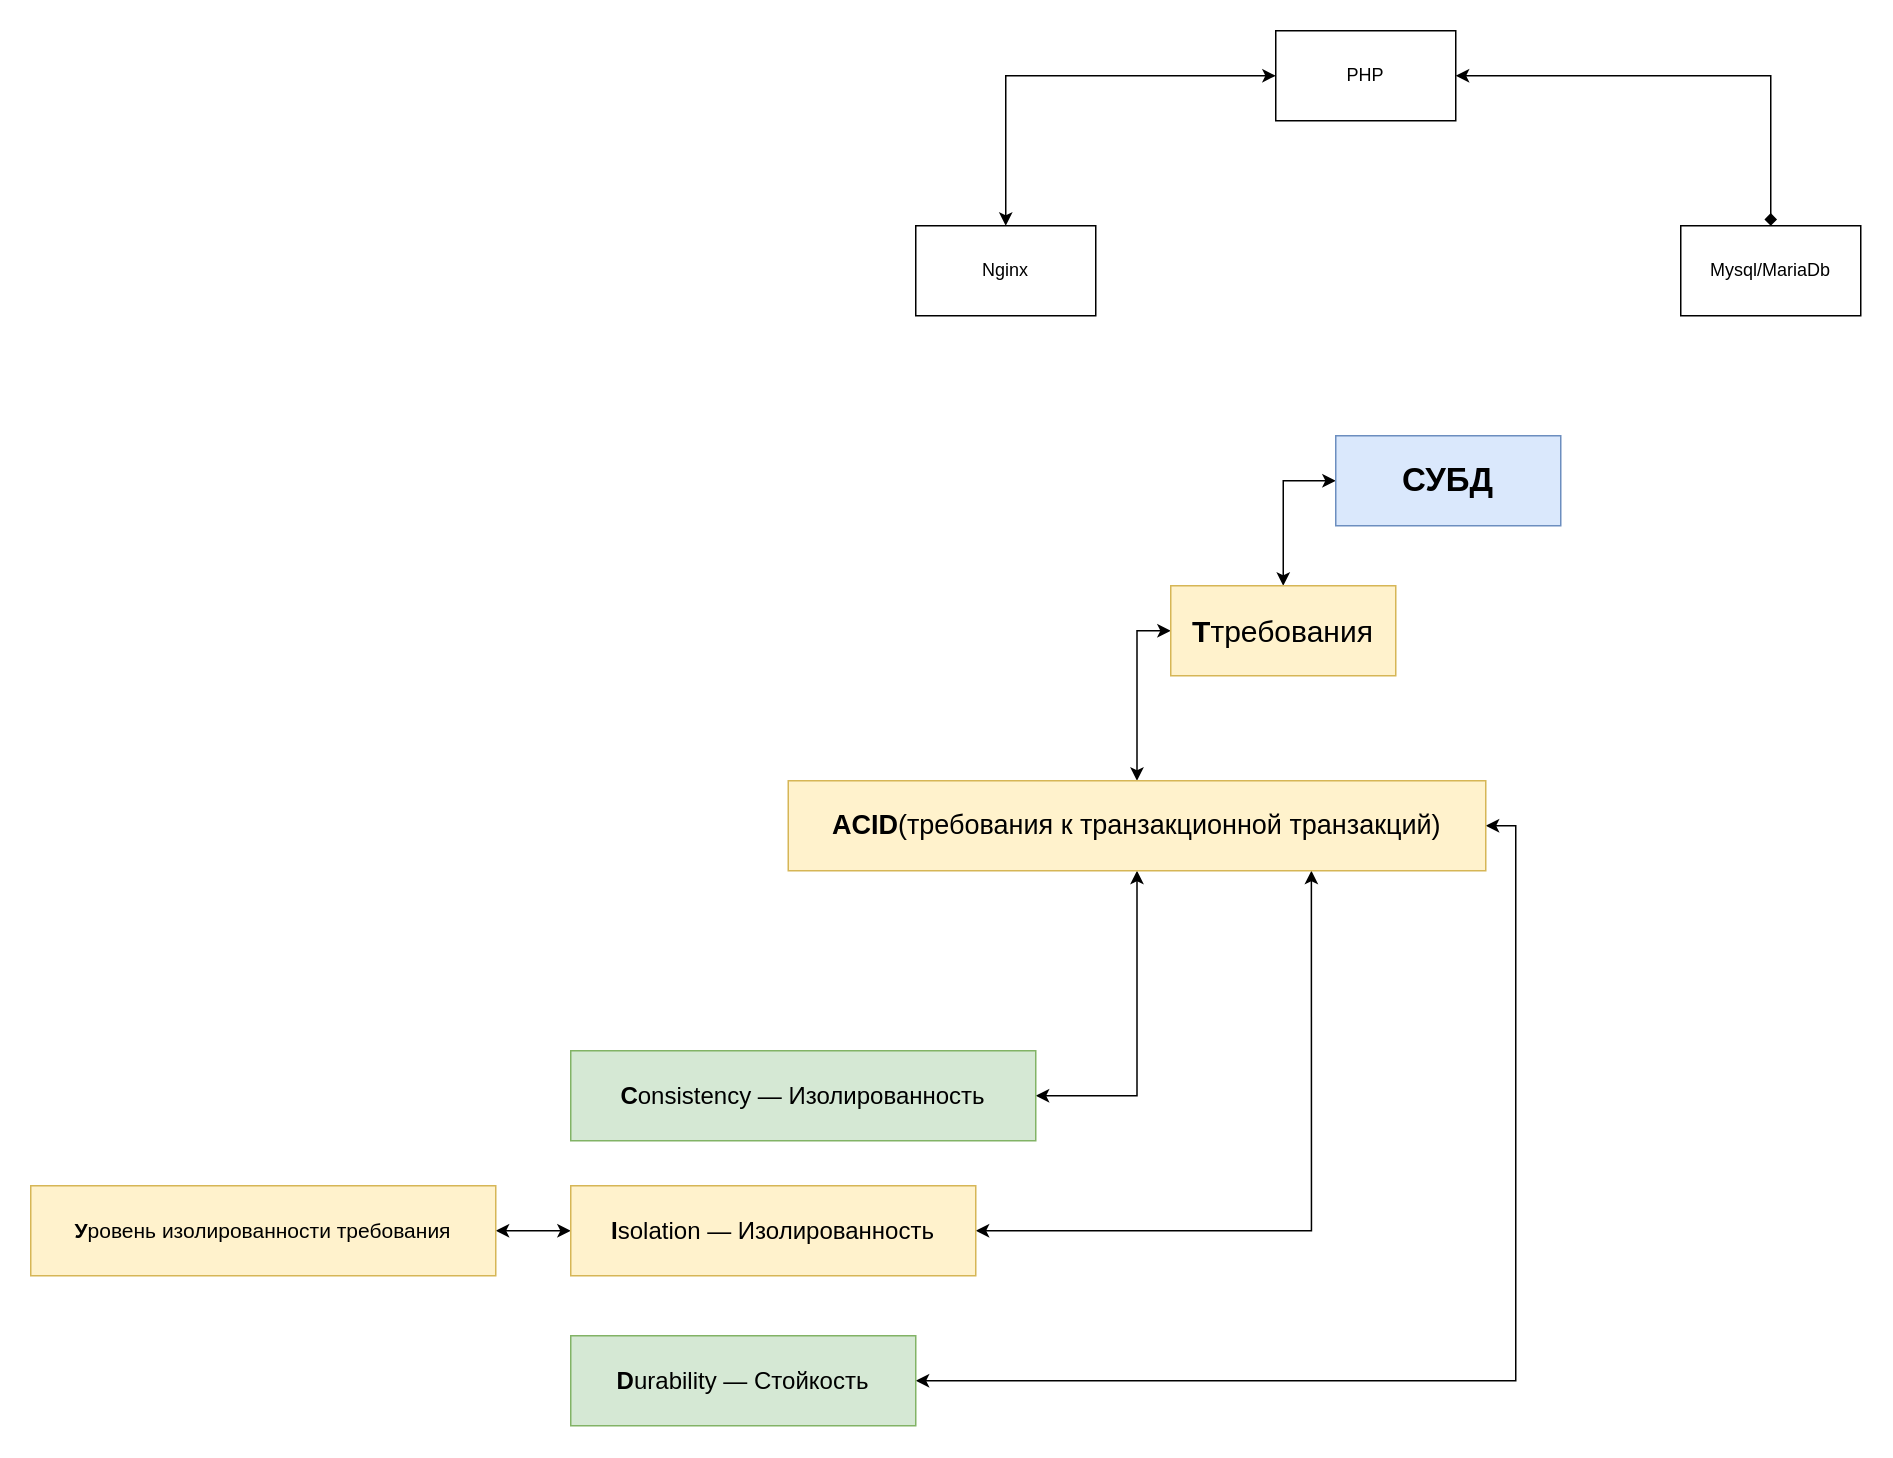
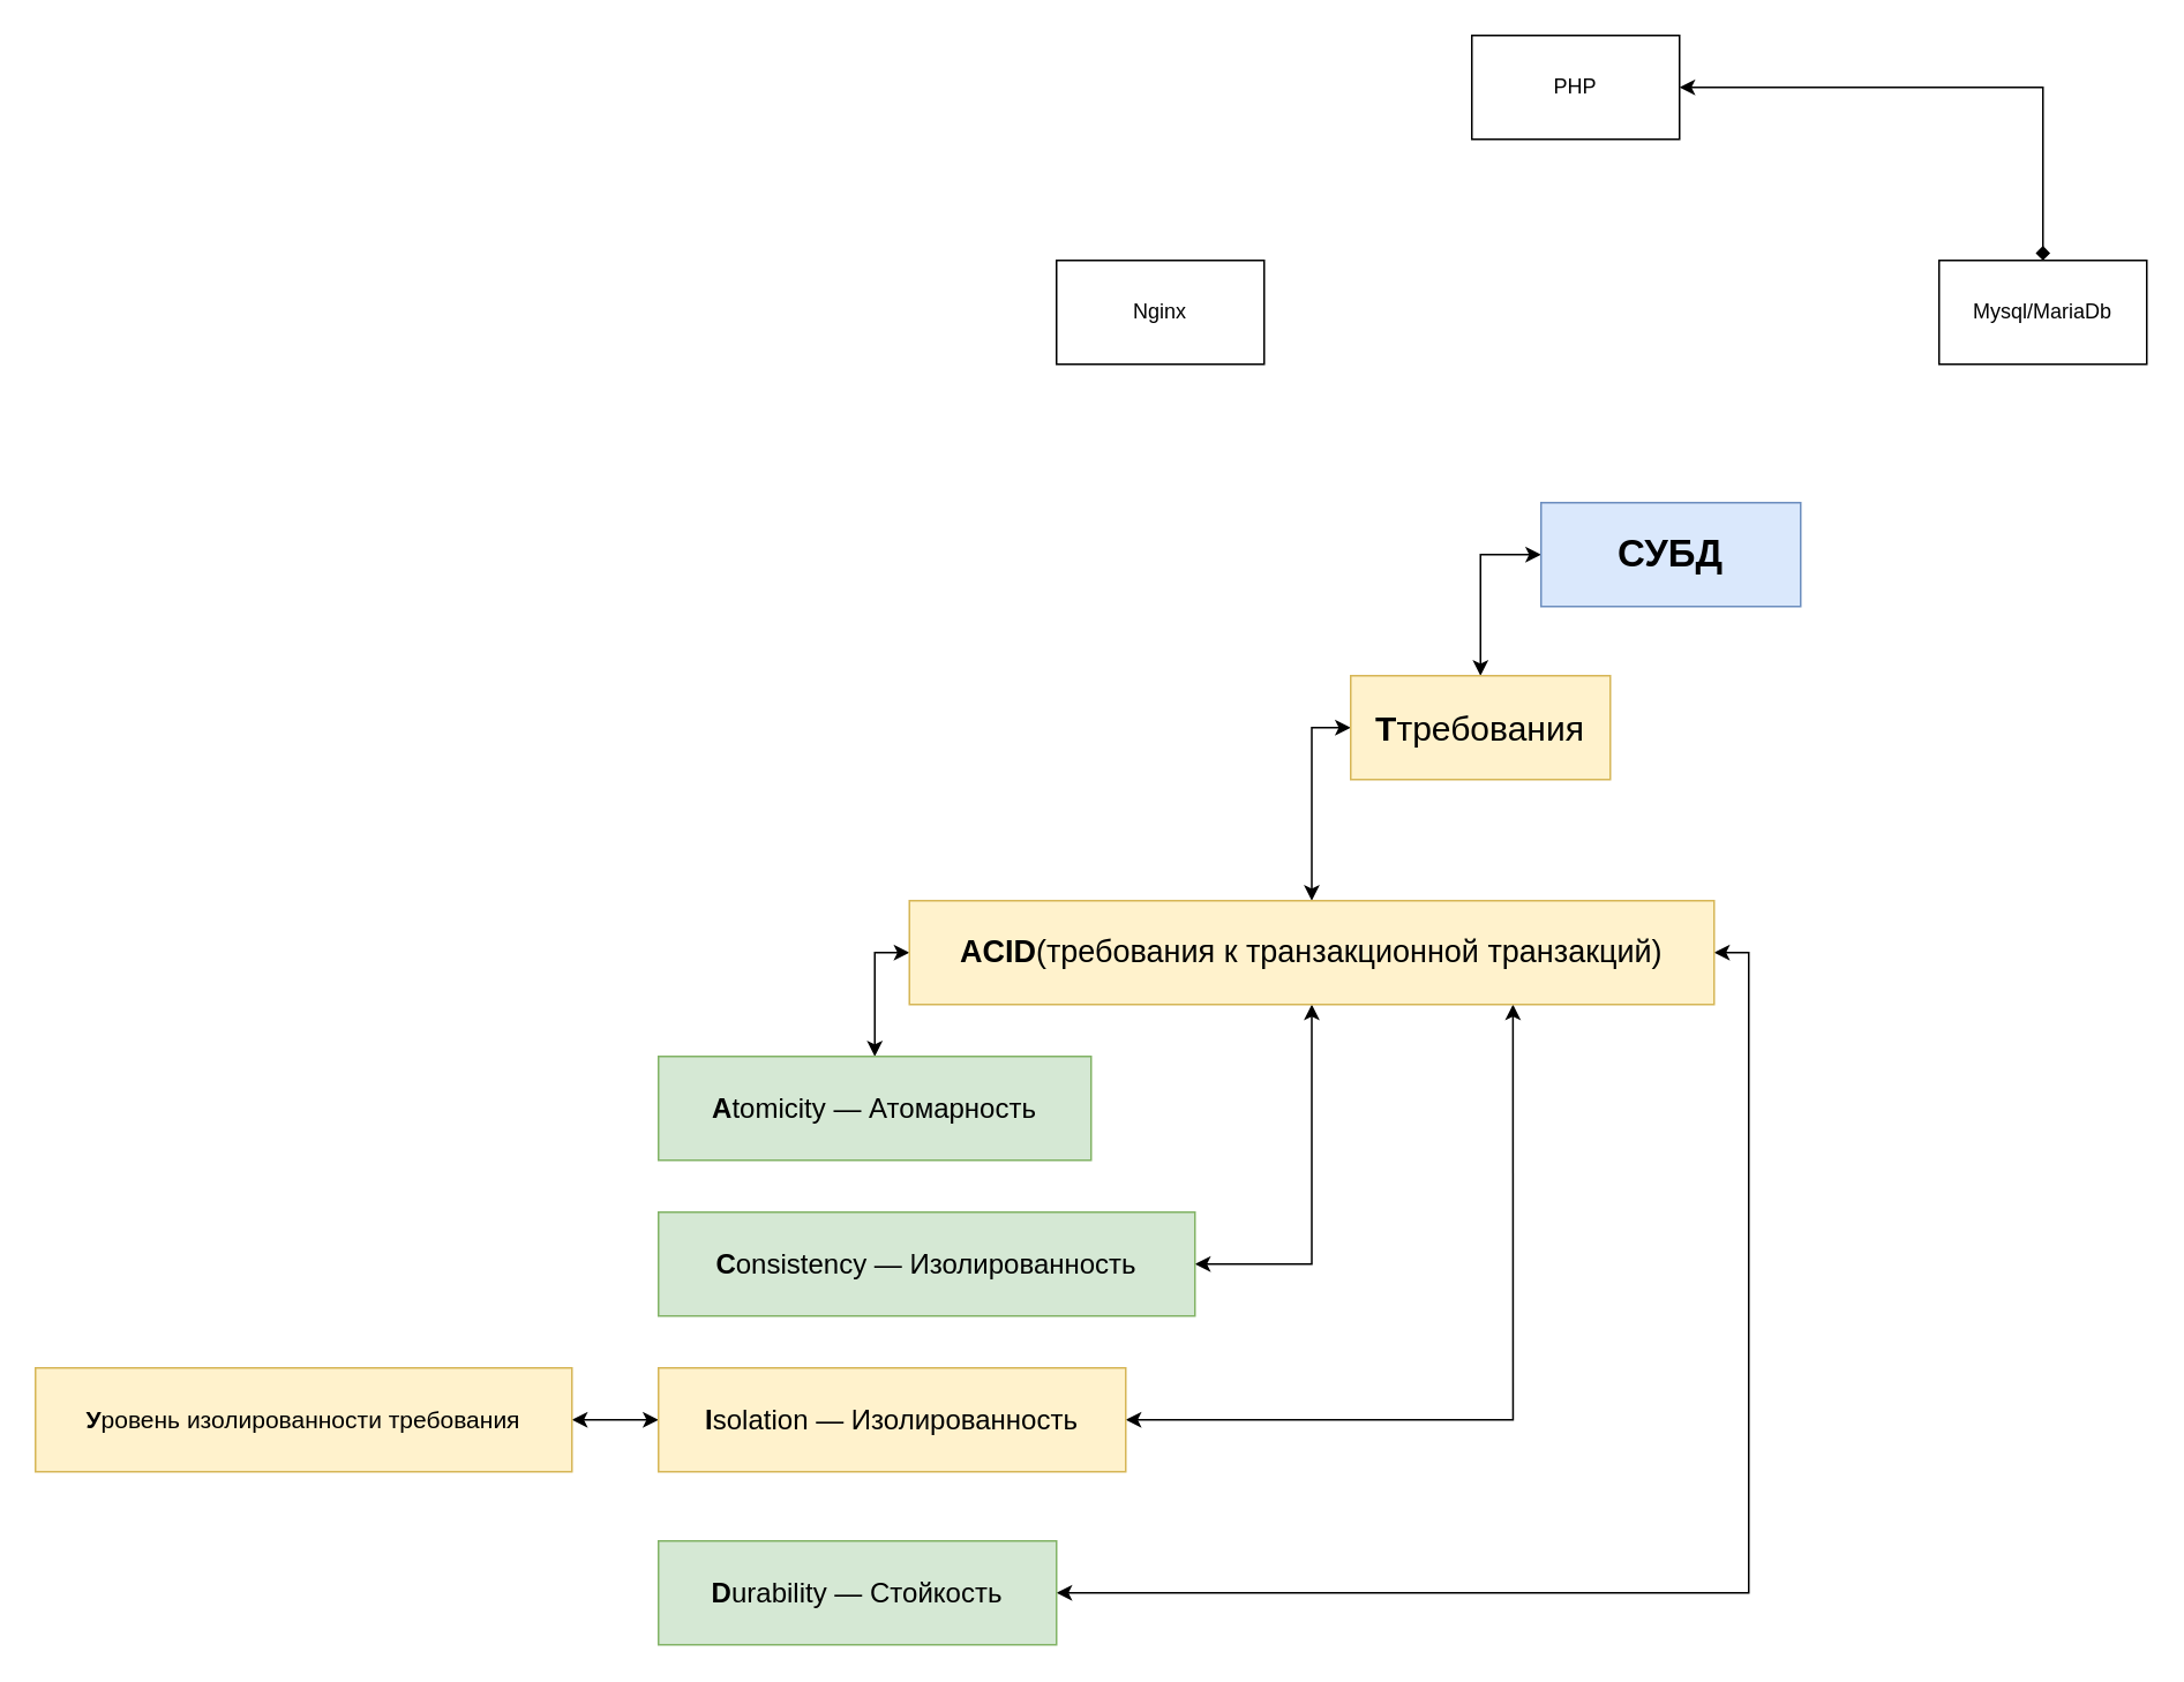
- <mxCell id="2" style="edgeStyle=orthogonalEdgeStyle;rounded=0;orthogonalLoop=1;jettySize=auto;html=1;exitX=0;exitY=0.5;exitDx=0;exitDy=0;entryX=0.5;entryY=0;entryDx=0;entryDy=0;startArrow=classic;startFill=1;" parent="1" source="4" target="5" edge="1"><mxGeometry relative="1" as="geometry" /></mxCell>
+ <mxCell id="11" style="edgeStyle=orthogonalEdgeStyle;rounded=0;orthogonalLoop=1;jettySize=auto;html=1;exitX=0;exitY=0.5;exitDx=0;exitDy=0;entryX=0.5;entryY=0;entryDx=0;entryDy=0;startArrow=classic;startFill=1;" parent="1" source="15" target="16" edge="1"><mxGeometry relative="1" as="geometry" /></mxCell>
+ <mxCell id="16" value="&lt;font style=&quot;font-size: 16px&quot;&gt;&lt;b&gt;A&lt;/b&gt;tomicity — Атомарность&lt;/font&gt;" style="rounded=0;whiteSpace=wrap;html=1;fillColor=#d5e8d4;strokeColor=#82b366;" parent="1" vertex="1"><mxGeometry x="380" y="610" width="250" height="60" as="geometry" /></mxCell>
